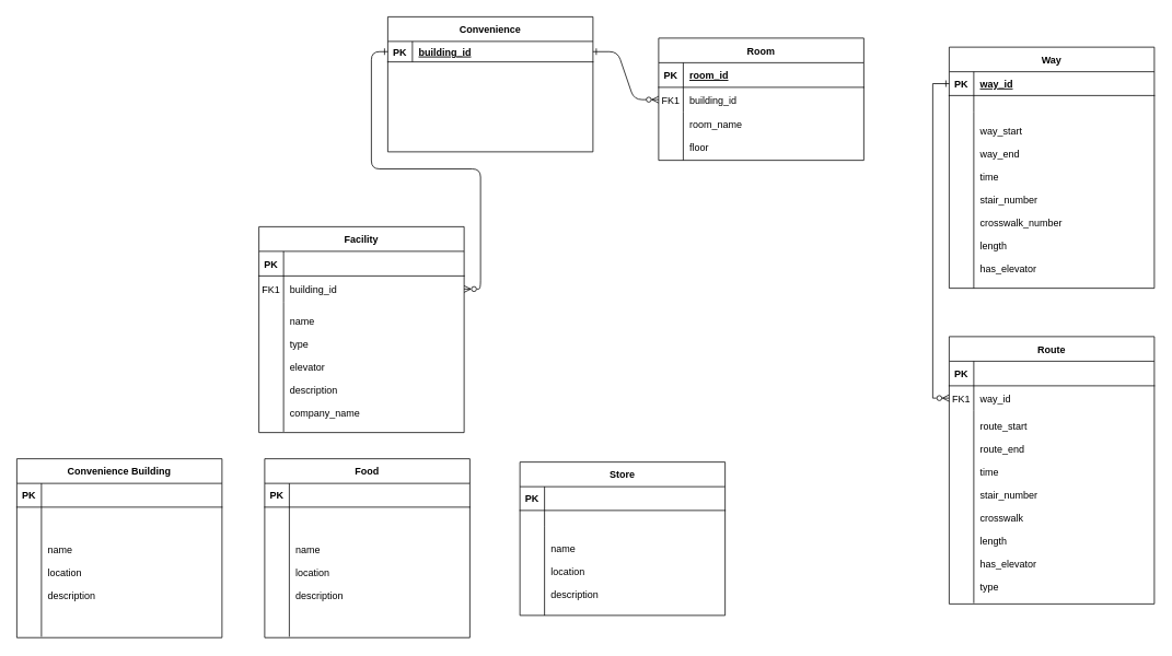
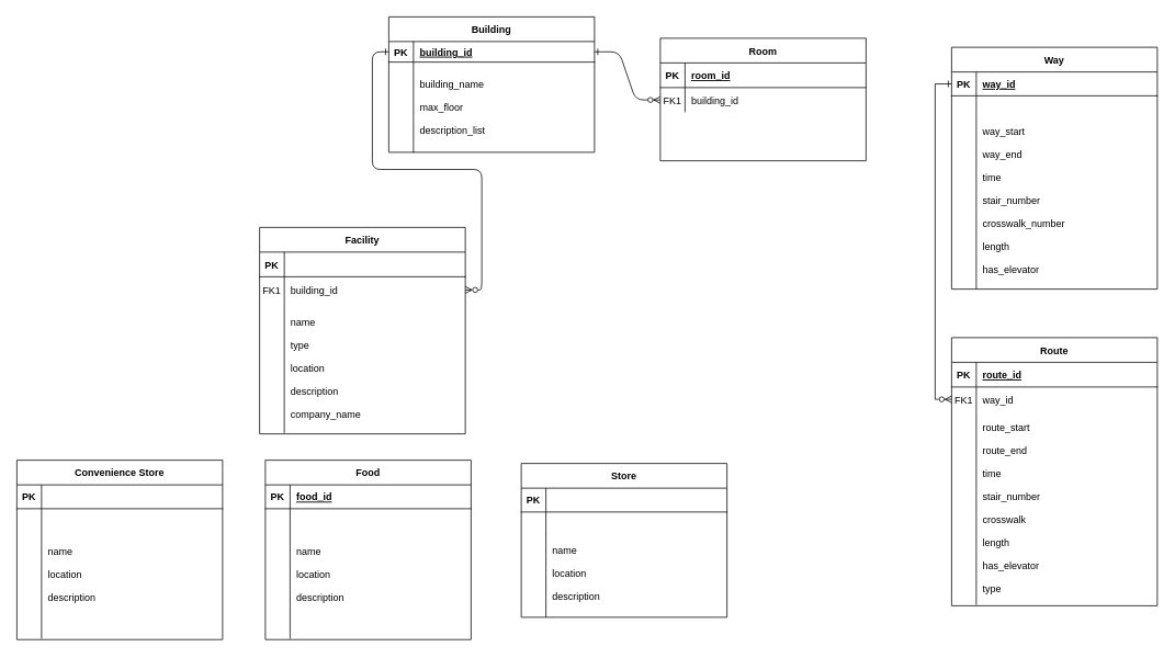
- <mxCell id="3" value="Convenience" style="shape=table;startSize=30;container=1;collapsible=1;childLayout=tableLayout;fixedRows=1;rowLines=0;fontStyle=1;align=center;resizeLast=1;" parent="1" vertex="1"><mxGeometry x="472" y="20" width="250" height="164.667" as="geometry" /></mxCell>
+ <mxCell id="3" value="Building" style="shape=table;startSize=30;container=1;collapsible=1;childLayout=tableLayout;fixedRows=1;rowLines=0;fontStyle=1;align=center;resizeLast=1;" parent="1" vertex="1"><mxGeometry x="472" y="20" width="250" height="164.667" as="geometry" /></mxCell>
+ <mxCell id="9" value="building_name&#10;&#10;max_floor&#10;&#10;description_list" style="shape=partialRectangle;overflow=hidden;connectable=0;fillColor=none;top=0;left=0;bottom=0;right=0;align=left;spacingLeft=6;" parent="7" vertex="1"><mxGeometry x="30" width="220" height="110" as="geometry"><mxRectangle width="220" height="110" as="alternateBounds" /></mxGeometry></mxCell>
- <mxCell id="19" value="room_name&#10;&#10;floor" style="shape=partialRectangle;overflow=hidden;connectable=0;fillColor=none;top=0;left=0;bottom=0;right=0;align=left;spacingLeft=6;" parent="17" vertex="1"><mxGeometry x="30" width="220" height="59" as="geometry"><mxRectangle width="220" height="59" as="alternateBounds" /></mxGeometry></mxCell>
- <mxCell id="28" value="name&#10;&#10;type&#10;&#10;elevator&#10;&#10;description&#10;&#10;company_name" style="shape=partialRectangle;overflow=hidden;connectable=0;fillColor=none;top=0;left=0;bottom=0;right=0;align=left;spacingLeft=6;" parent="26" vertex="1"><mxGeometry x="30" width="220" height="158" as="geometry"><mxRectangle width="220" height="158" as="alternateBounds" /></mxGeometry></mxCell>
+ <mxCell id="28" value="name&#10;&#10;type&#10;&#10;location&#10;&#10;description&#10;&#10;company_name" style="shape=partialRectangle;overflow=hidden;connectable=0;fillColor=none;top=0;left=0;bottom=0;right=0;align=left;spacingLeft=6;" parent="26" vertex="1"><mxGeometry x="30" width="220" height="158" as="geometry"><mxRectangle width="220" height="158" as="alternateBounds" /></mxGeometry></mxCell>
+ <mxCell id="64" value="route_id" style="shape=partialRectangle;overflow=hidden;connectable=0;fillColor=none;top=0;left=0;bottom=0;right=0;align=left;spacingLeft=6;fontStyle=5;" parent="62" vertex="1"><mxGeometry x="30" width="220" height="30" as="geometry"><mxRectangle width="220" height="30" as="alternateBounds" /></mxGeometry></mxCell>
- <mxCell id="36" value="Convenience Building" style="shape=table;startSize=30;container=1;collapsible=1;childLayout=tableLayout;fixedRows=1;rowLines=0;fontStyle=1;align=center;resizeLast=1;" parent="1" vertex="1"><mxGeometry x="20" y="559" width="250" height="218.118" as="geometry" /></mxCell>
+ <mxCell id="36" value="Convenience Store" style="shape=table;startSize=30;container=1;collapsible=1;childLayout=tableLayout;fixedRows=1;rowLines=0;fontStyle=1;align=center;resizeLast=1;" parent="1" vertex="1"><mxGeometry x="20" y="559" width="250" height="218.118" as="geometry" /></mxCell>
+ <mxCell id="32" value="food_id" style="shape=partialRectangle;overflow=hidden;connectable=0;fillColor=none;top=0;left=0;bottom=0;right=0;align=left;spacingLeft=6;fontStyle=5;" parent="30" vertex="1"><mxGeometry x="30" width="220" height="29" as="geometry"><mxRectangle width="220" height="29" as="alternateBounds" /></mxGeometry></mxCell>
